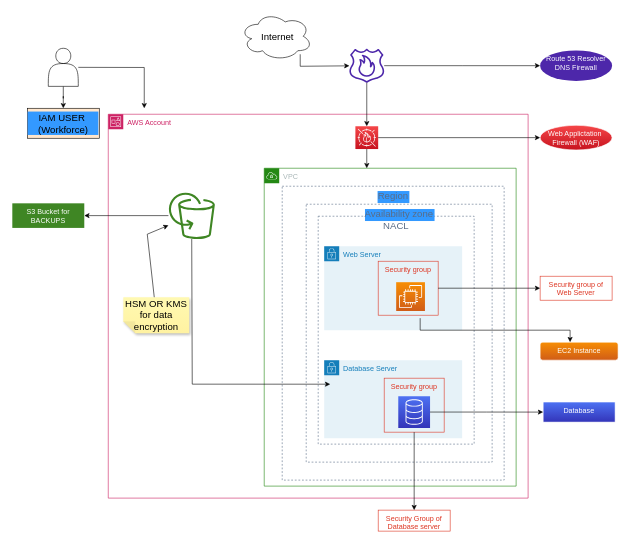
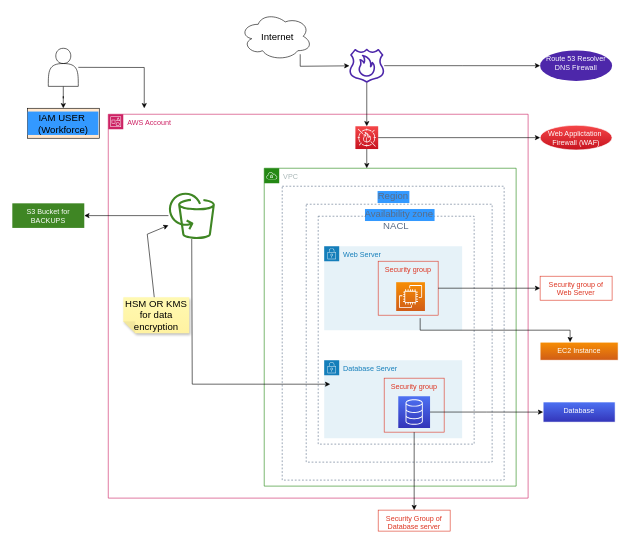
- <mxCell id="23" value="EC2 Instance" style="whiteSpace=wrap;html=1;verticalAlign=top;fillColor=#D05C17;strokeColor=#ffffff;fontColor=#FFFFFF;sketch=0;gradientColor=#F78E04;gradientDirection=north;dashed=0;fontStyle=0;rounded=1;" vertex="1" parent="1"><mxGeometry x="900" y="570" width="130" height="30" as="geometry" /></mxCell>
+ <mxCell id="23" value="EC2 Instance" style="whiteSpace=wrap;html=1;verticalAlign=top;fillColor=#D05C17;strokeColor=#ffffff;fontColor=#FFFFFF;sketch=0;gradientColor=#F78E04;gradientDirection=north;dashed=0;fontStyle=0;" vertex="1" parent="1"><mxGeometry x="900" y="570" width="130" height="30" as="geometry" /></mxCell>
